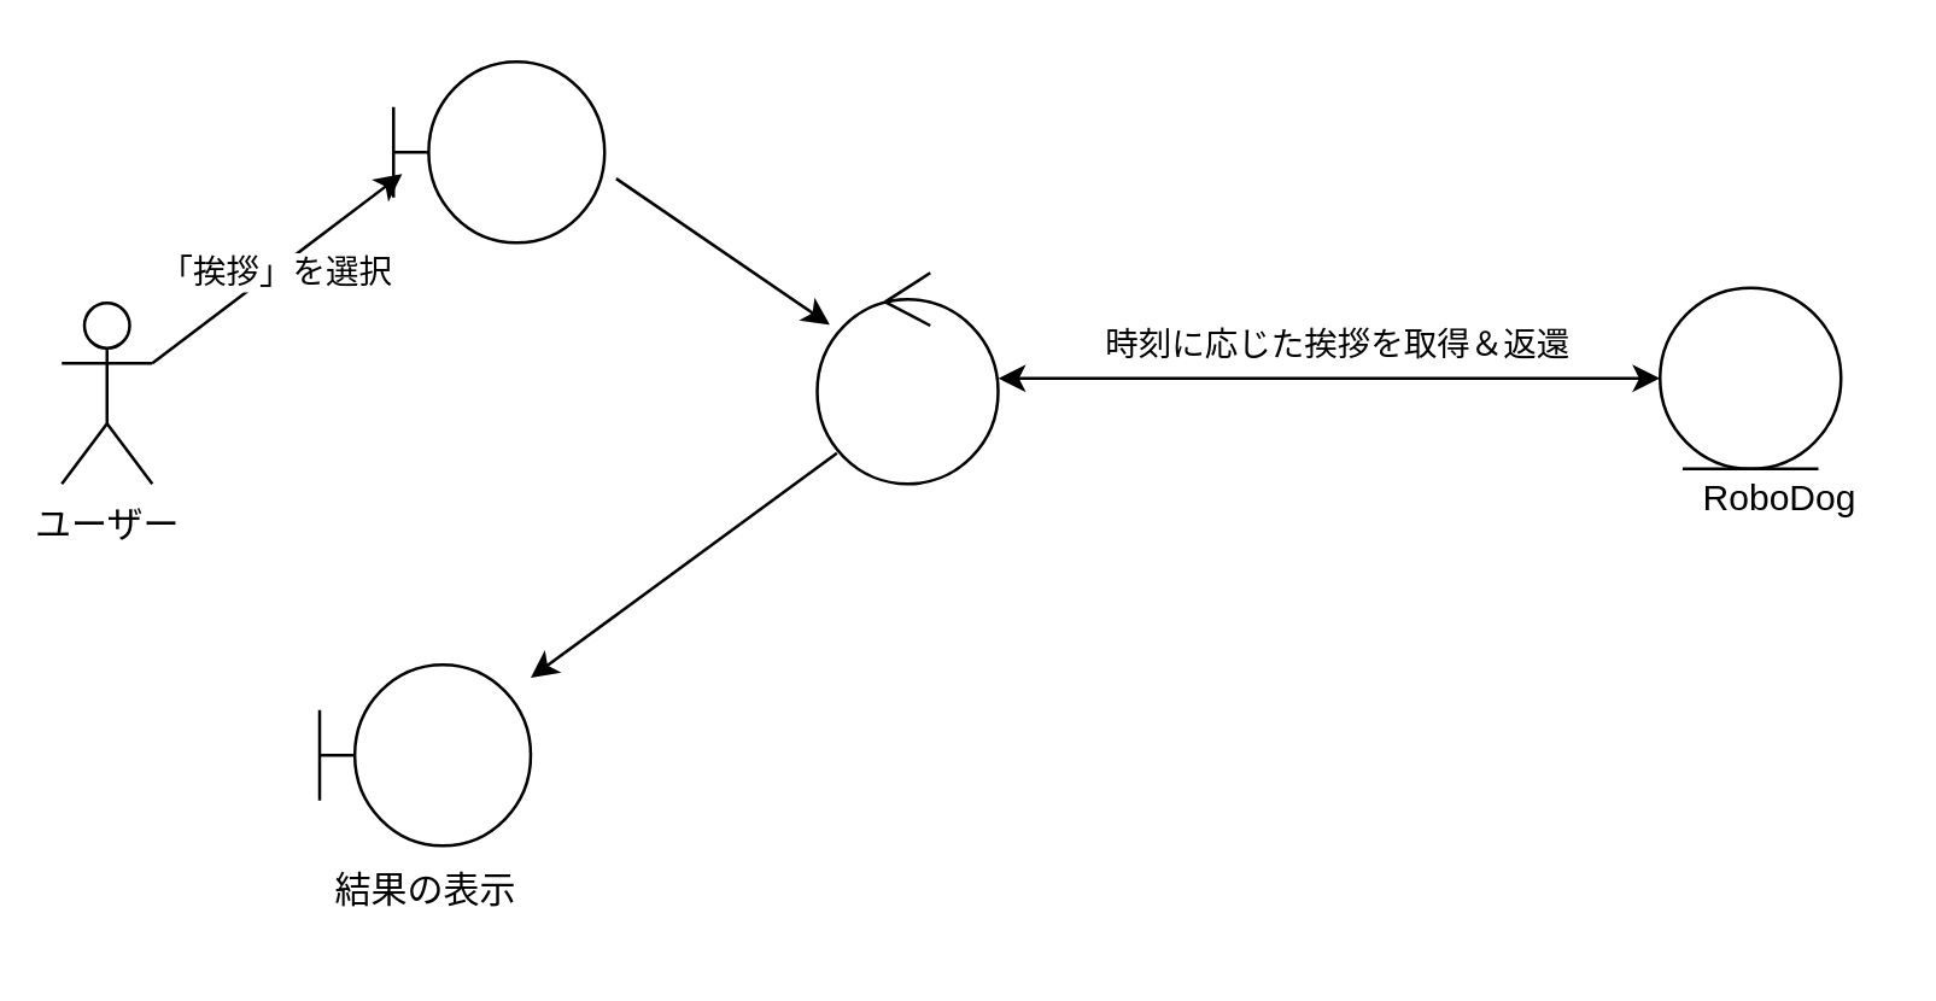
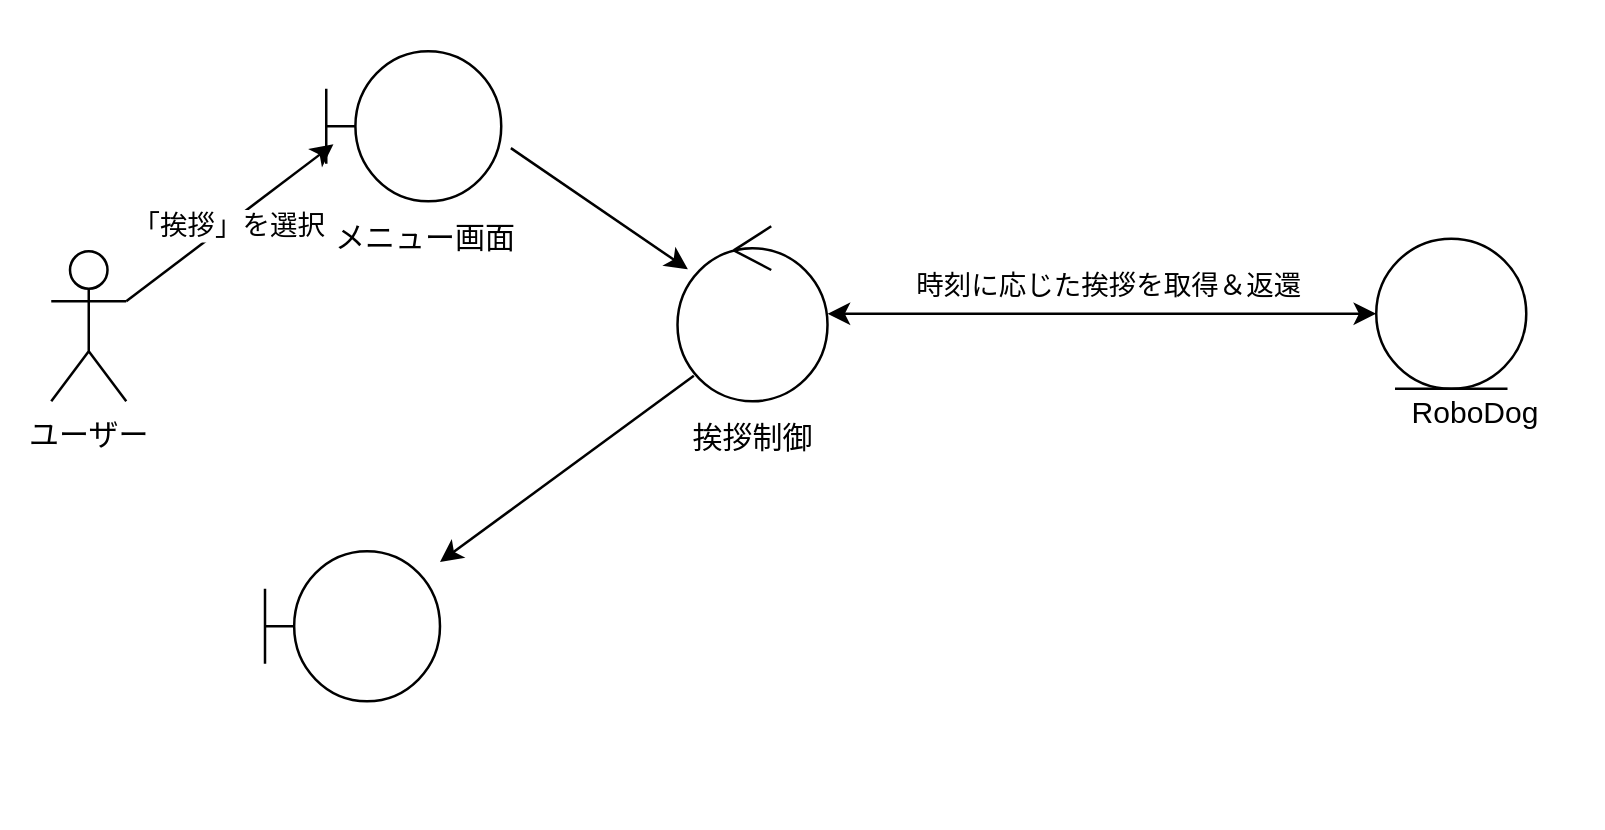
+ <mxCell id="4" value="メニュー画面" style="text;html=1;align=center;verticalAlign=middle;whiteSpace=wrap;rounded=0;" vertex="1" parent="1"><mxGeometry x="130" y="80" width="80" height="30" as="geometry" /></mxCell>
+ <mxCell id="11" value="&lt;span style=&quot;font-weight: normal;&quot;&gt;挨拶制御&lt;/span&gt;" style="text;html=1;align=center;verticalAlign=middle;whiteSpace=wrap;rounded=0;fontStyle=1" vertex="1" parent="1"><mxGeometry x="270.5" y="160" width="60" height="30" as="geometry" /></mxCell>
- <mxCell id="13" value="結果の表示" style="text;html=1;align=center;verticalAlign=middle;whiteSpace=wrap;rounded=0;" vertex="1" parent="1"><mxGeometry x="100.5" y="280" width="80" height="30" as="geometry" /></mxCell>
